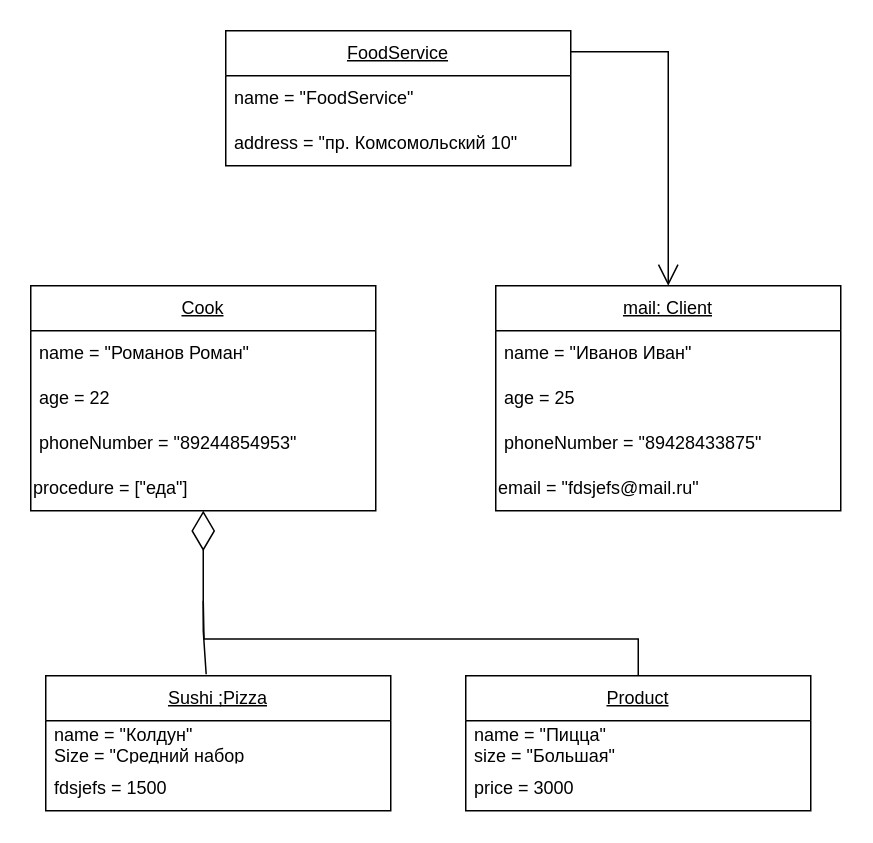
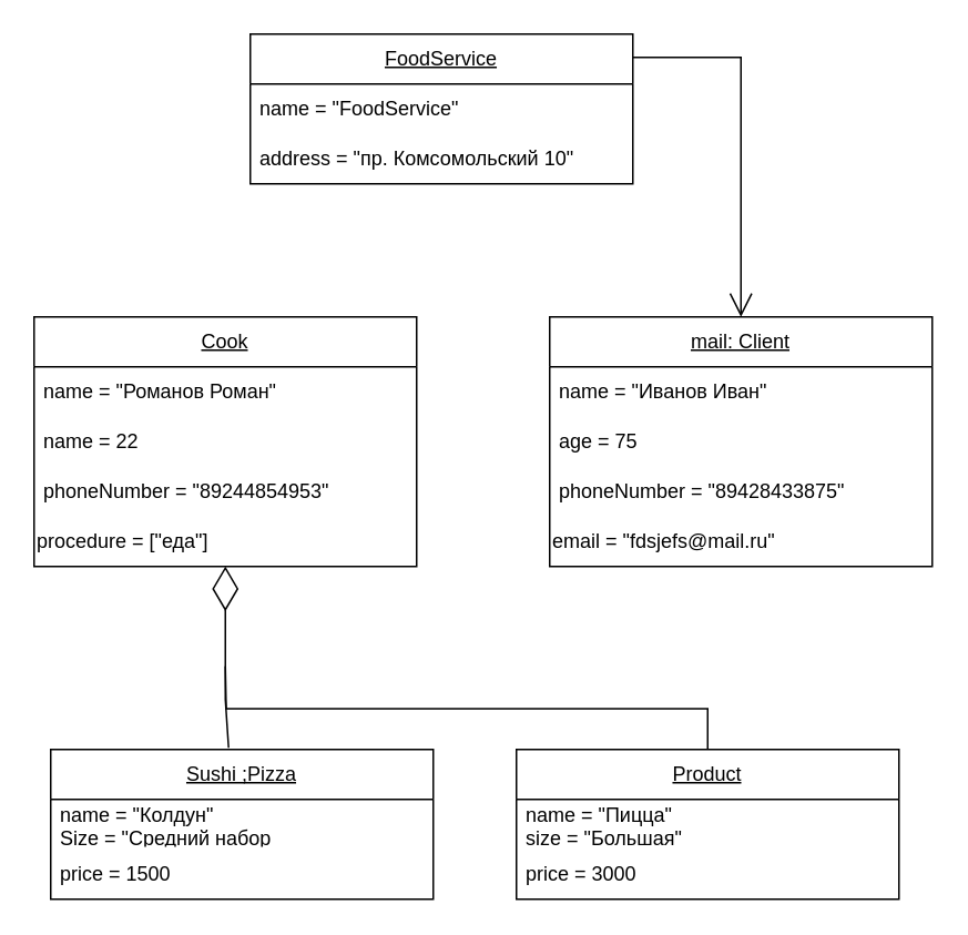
- <mxCell id="7" value="age = 22" style="text;strokeColor=none;fillColor=none;align=left;verticalAlign=middle;spacingLeft=4;spacingRight=4;overflow=hidden;points=[[0,0.5],[1,0.5]];portConstraint=eastwest;rotatable=0;whiteSpace=wrap;html=1;" parent="5" vertex="1"><mxGeometry y="60" width="230" height="30" as="geometry" /></mxCell>
+ <mxCell id="7" value="name = 22" style="text;strokeColor=none;fillColor=none;align=left;verticalAlign=middle;spacingLeft=4;spacingRight=4;overflow=hidden;points=[[0,0.5],[1,0.5]];portConstraint=eastwest;rotatable=0;whiteSpace=wrap;html=1;" parent="5" vertex="1"><mxGeometry y="60" width="230" height="30" as="geometry" /></mxCell>
- <mxCell id="12" value="age = 25" style="text;strokeColor=none;fillColor=none;align=left;verticalAlign=middle;spacingLeft=4;spacingRight=4;overflow=hidden;points=[[0,0.5],[1,0.5]];portConstraint=eastwest;rotatable=0;whiteSpace=wrap;html=1;" parent="10" vertex="1"><mxGeometry y="60" width="230" height="30" as="geometry" /></mxCell>
+ <mxCell id="12" value="age = 75" style="text;strokeColor=none;fillColor=none;align=left;verticalAlign=middle;spacingLeft=4;spacingRight=4;overflow=hidden;points=[[0,0.5],[1,0.5]];portConstraint=eastwest;rotatable=0;whiteSpace=wrap;html=1;" parent="10" vertex="1"><mxGeometry y="60" width="230" height="30" as="geometry" /></mxCell>
- <mxCell id="17" value="fdsjefs = 1500" style="text;strokeColor=none;fillColor=none;align=left;verticalAlign=middle;spacingLeft=4;spacingRight=4;overflow=hidden;points=[[0,0.5],[1,0.5]];portConstraint=eastwest;rotatable=0;whiteSpace=wrap;html=1;" parent="15" vertex="1"><mxGeometry y="60" width="230" height="30" as="geometry" /></mxCell>
+ <mxCell id="17" value="price = 1500" style="text;strokeColor=none;fillColor=none;align=left;verticalAlign=middle;spacingLeft=4;spacingRight=4;overflow=hidden;points=[[0,0.5],[1,0.5]];portConstraint=eastwest;rotatable=0;whiteSpace=wrap;html=1;" parent="15" vertex="1"><mxGeometry y="60" width="230" height="30" as="geometry" /></mxCell>
